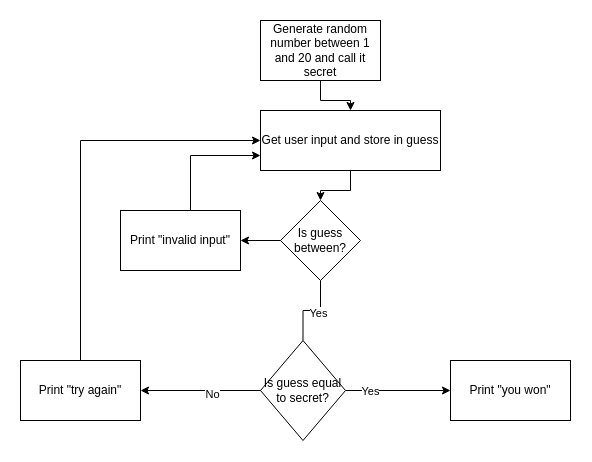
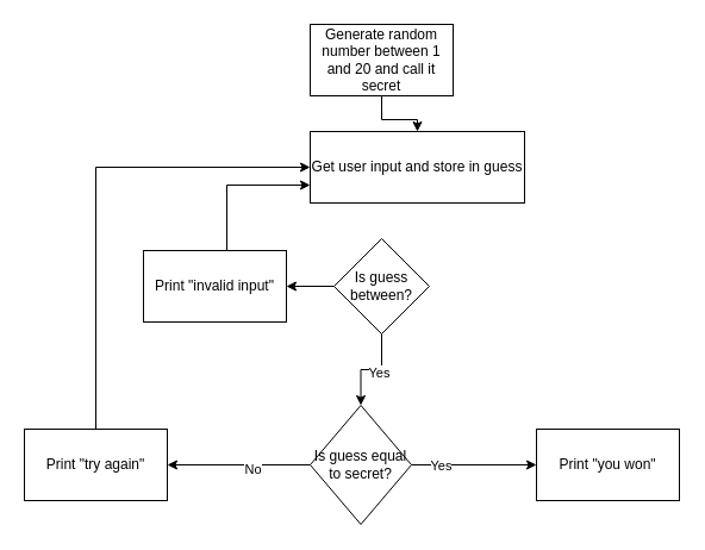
- <mxCell id="4" value="" style="edgeStyle=orthogonalEdgeStyle;rounded=0;orthogonalLoop=1;jettySize=auto;html=1;" edge="1" parent="1" source="5" target="17"><mxGeometry relative="1" as="geometry" /></mxCell>
- <mxCell id="14" style="edgeStyle=orthogonalEdgeStyle;rounded=0;orthogonalLoop=1;jettySize=auto;html=1;endArrow=none;" edge="1" parent="1" source="17" target="10"><mxGeometry relative="1" as="geometry" /></mxCell>
+ <mxCell id="14" style="edgeStyle=orthogonalEdgeStyle;rounded=0;orthogonalLoop=1;jettySize=auto;html=1;" edge="1" parent="1" source="17" target="10"><mxGeometry relative="1" as="geometry" /></mxCell>
